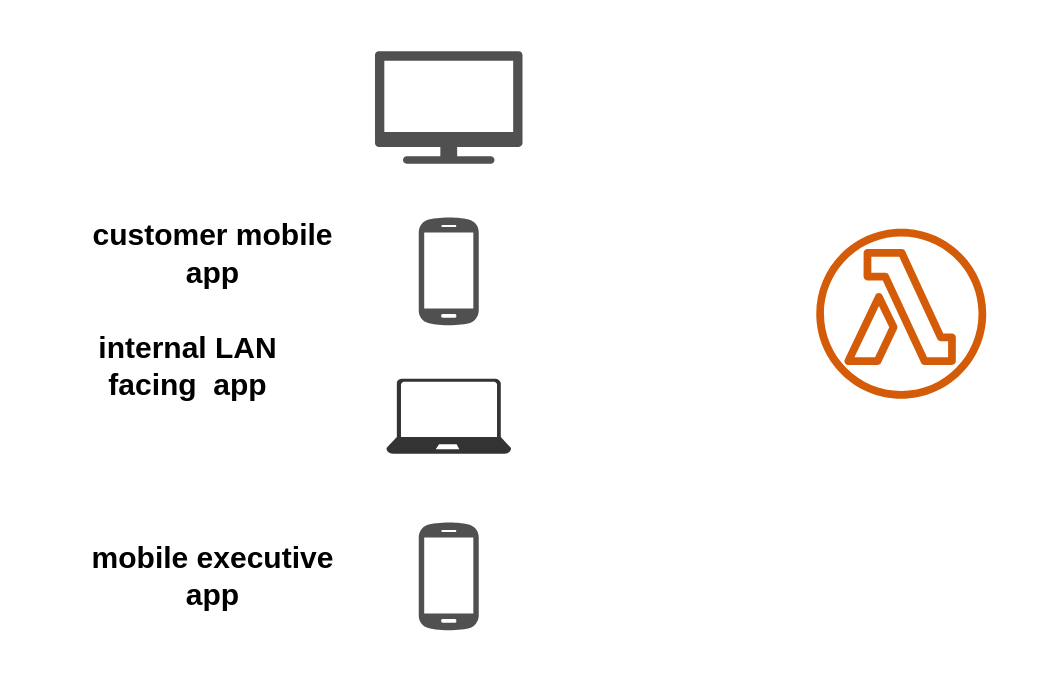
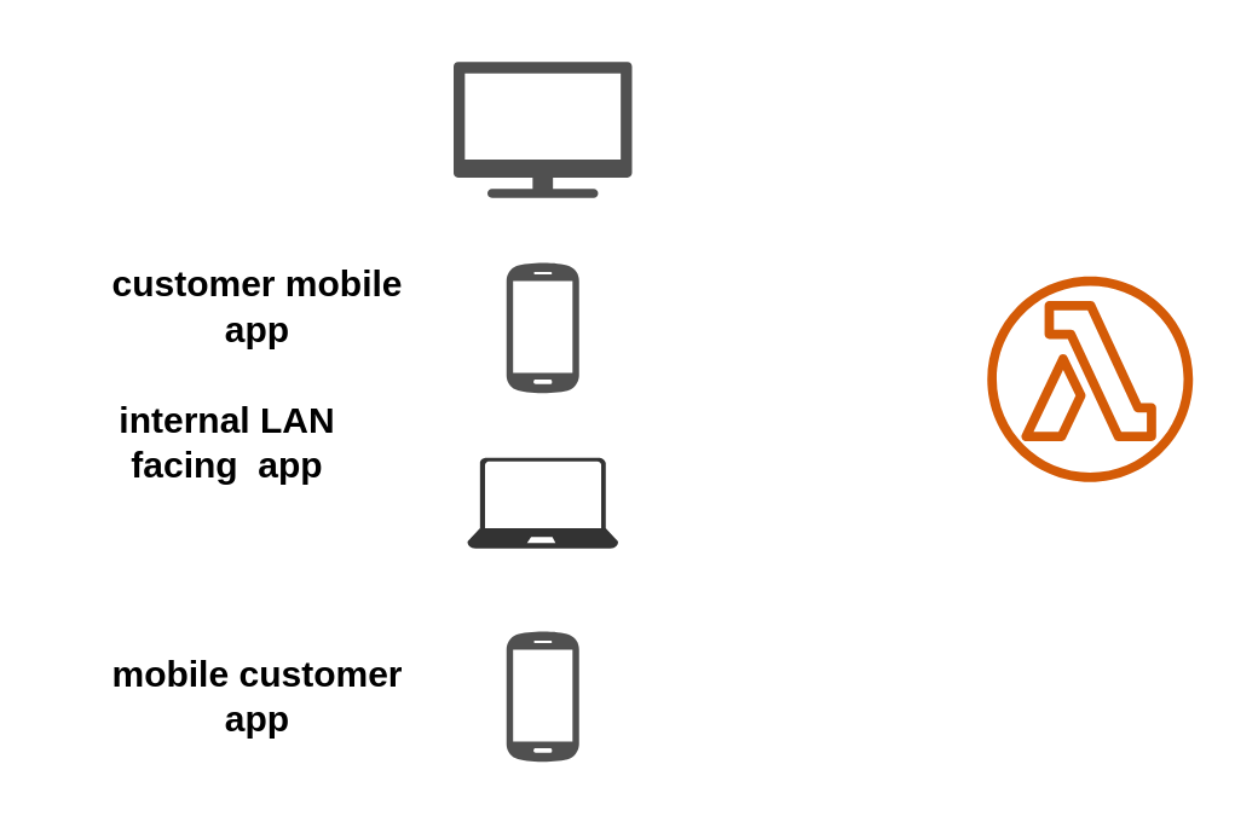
- <mxCell id="8" value="mobile executive app" style="text;html=1;strokeColor=none;fillColor=none;align=center;verticalAlign=middle;whiteSpace=wrap;rounded=0;fontStyle=1" vertex="1" parent="1"><mxGeometry x="30" y="215" width="110" height="30" as="geometry" /></mxCell>
+ <mxCell id="8" value="mobile customer app" style="text;html=1;strokeColor=none;fillColor=none;align=center;verticalAlign=middle;whiteSpace=wrap;rounded=0;fontStyle=1" vertex="1" parent="1"><mxGeometry x="30" y="215" width="110" height="30" as="geometry" /></mxCell>
